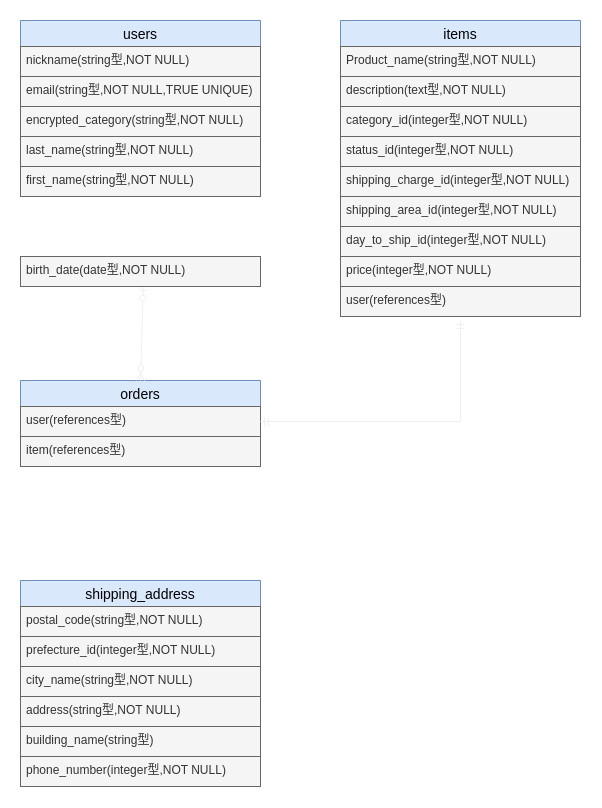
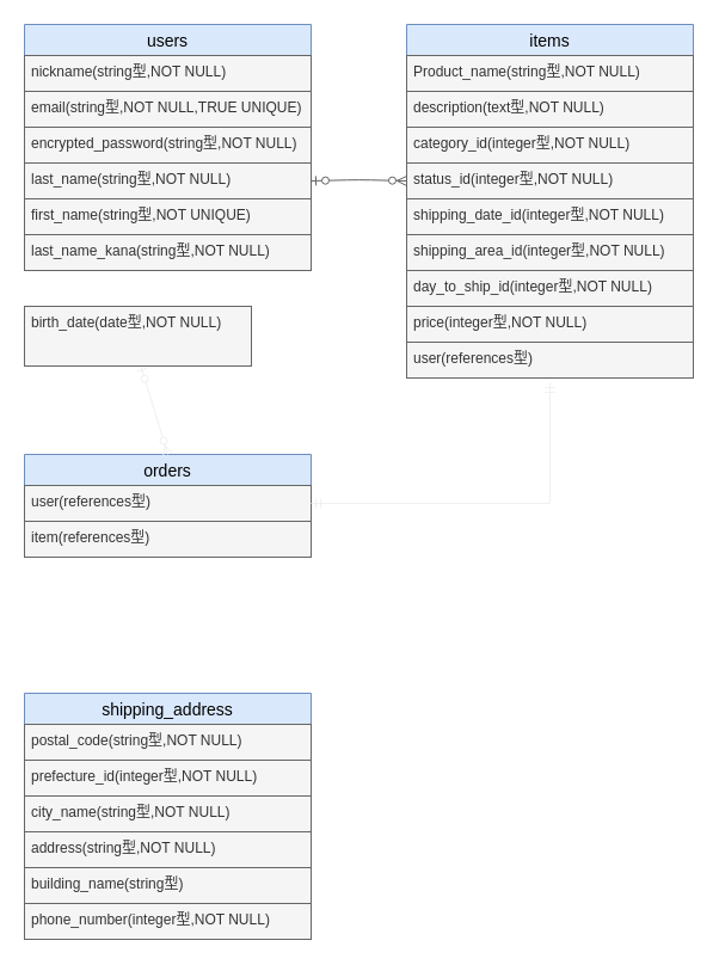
- <mxCell id="5" value="encrypted_category(string型,NOT NULL)" style="text;strokeColor=#666666;fillColor=#f5f5f5;spacingLeft=4;spacingRight=4;overflow=hidden;rotatable=0;points=[[0,0.5],[1,0.5]];portConstraint=eastwest;fontSize=12;fontColor=#333333;" parent="2" vertex="1"><mxGeometry y="86" width="240" height="30" as="geometry" /></mxCell>
+ <mxCell id="5" value="encrypted_password(string型,NOT NULL)" style="text;strokeColor=#666666;fillColor=#f5f5f5;spacingLeft=4;spacingRight=4;overflow=hidden;rotatable=0;points=[[0,0.5],[1,0.5]];portConstraint=eastwest;fontSize=12;fontColor=#333333;" parent="2" vertex="1"><mxGeometry y="86" width="240" height="30" as="geometry" /></mxCell>
+ <mxCell id="21" value="" style="fontSize=12;html=1;endArrow=ERzeroToMany;startArrow=ERzeroToOne;exitX=1;exitY=0.5;exitDx=0;exitDy=0;entryX=0;entryY=0.5;entryDx=0;entryDy=0;fillColor=#f5f5f5;strokeColor=#666666;fontColor=#FFFFFF;" edge="1" parent="1" source="6" target="12"><mxGeometry width="100" height="100" relative="1" as="geometry"><mxPoint x="330" y="370" as="sourcePoint" /><mxPoint x="330" y="150" as="targetPoint" /><Array as="points"><mxPoint x="300" y="150" /></Array></mxGeometry></mxCell>
- <mxCell id="7" value="first_name(string型,NOT NULL)" style="text;strokeColor=#666666;fillColor=#f5f5f5;spacingLeft=4;spacingRight=4;overflow=hidden;rotatable=0;points=[[0,0.5],[1,0.5]];portConstraint=eastwest;fontSize=12;fontColor=#333333;" vertex="1" parent="2"><mxGeometry y="146" width="240" height="30" as="geometry" /></mxCell>
+ <mxCell id="7" value="first_name(string型,NOT UNIQUE)" style="text;strokeColor=#666666;fillColor=#f5f5f5;spacingLeft=4;spacingRight=4;overflow=hidden;rotatable=0;points=[[0,0.5],[1,0.5]];portConstraint=eastwest;fontSize=12;fontColor=#333333;" vertex="1" parent="2"><mxGeometry y="146" width="240" height="30" as="geometry" /></mxCell>
- <mxCell id="13" value="shipping_charge_id(integer型,NOT NULL)" style="text;strokeColor=#666666;fillColor=#f5f5f5;spacingLeft=4;spacingRight=4;overflow=hidden;rotatable=0;points=[[0,0.5],[1,0.5]];portConstraint=eastwest;fontSize=12;fontColor=#333333;" parent="8" vertex="1"><mxGeometry y="146" width="240" height="30" as="geometry" /></mxCell>
+ <mxCell id="13" value="shipping_date_id(integer型,NOT NULL)" style="text;strokeColor=#666666;fillColor=#f5f5f5;spacingLeft=4;spacingRight=4;overflow=hidden;rotatable=0;points=[[0,0.5],[1,0.5]];portConstraint=eastwest;fontSize=12;fontColor=#333333;" parent="8" vertex="1"><mxGeometry y="146" width="240" height="30" as="geometry" /></mxCell>
+ <mxCell id="25" value="last_name_kana(string型,NOT NULL)" style="text;strokeColor=#666666;fillColor=#f5f5f5;spacingLeft=4;spacingRight=4;overflow=hidden;rotatable=0;points=[[0,0.5],[1,0.5]];portConstraint=eastwest;fontSize=12;fontColor=#333333;" parent="1" vertex="1"><mxGeometry x="20" y="196" width="240" height="30" as="geometry" /></mxCell>
- <mxCell id="24" value="birth_date(date型,NOT NULL)" style="text;strokeColor=#666666;fillColor=#f5f5f5;spacingLeft=4;spacingRight=4;overflow=hidden;rotatable=0;points=[[0,0.5],[1,0.5]];portConstraint=eastwest;fontSize=12;fontColor=#333333;" parent="1" vertex="1"><mxGeometry x="20" y="256" width="240" height="30" as="geometry" /></mxCell>
+ <mxCell id="24" value="birth_date(date型,NOT NULL)" style="text;strokeColor=#666666;fillColor=#f5f5f5;spacingLeft=4;spacingRight=4;overflow=hidden;rotatable=0;points=[[0,0.5],[1,0.5]];portConstraint=eastwest;fontSize=12;fontColor=#333333;" parent="1" vertex="1"><mxGeometry x="20" y="256" width="190" height="50" as="geometry" /></mxCell>
